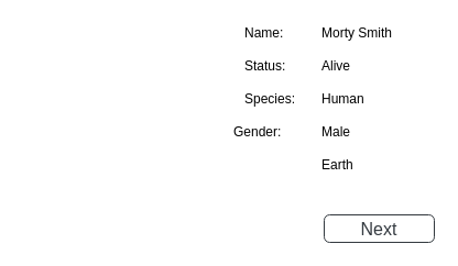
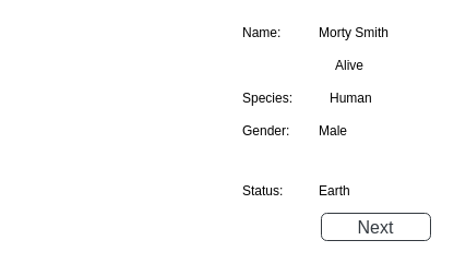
- <mxCell id="5" value="Status:" style="text;html=1;strokeColor=none;fillColor=none;align=left;verticalAlign=middle;whiteSpace=wrap;rounded=0;" vertex="1" parent="1"><mxGeometry x="220" y="50" width="40" height="20" as="geometry" /></mxCell>
+ <mxCell id="5" value="Status:" style="text;html=1;strokeColor=none;fillColor=none;align=left;verticalAlign=middle;whiteSpace=wrap;rounded=0;" vertex="1" parent="1"><mxGeometry x="220" y="165" width="40" height="20" as="geometry" /></mxCell>
- <mxCell id="6" value="Alive" style="text;html=1;strokeColor=none;fillColor=none;align=left;verticalAlign=middle;whiteSpace=wrap;rounded=0;" vertex="1" parent="1"><mxGeometry x="290" y="50" width="100" height="20" as="geometry" /></mxCell>
+ <mxCell id="6" value="Alive" style="text;html=1;strokeColor=none;fillColor=none;align=left;verticalAlign=middle;whiteSpace=wrap;rounded=0;" vertex="1" parent="1"><mxGeometry x="305" y="50" width="100" height="20" as="geometry" /></mxCell>
- <mxCell id="8" value="Human" style="text;html=1;strokeColor=none;fillColor=none;align=left;verticalAlign=middle;whiteSpace=wrap;rounded=0;" vertex="1" parent="1"><mxGeometry x="290" y="80" width="100" height="20" as="geometry" /></mxCell>
+ <mxCell id="8" value="Human" style="text;html=1;strokeColor=none;fillColor=none;align=left;verticalAlign=middle;whiteSpace=wrap;rounded=0;" vertex="1" parent="1"><mxGeometry x="300" y="80" width="100" height="20" as="geometry" /></mxCell>
- <mxCell id="9" value="Gender:" style="text;html=1;strokeColor=none;fillColor=none;align=left;verticalAlign=middle;whiteSpace=wrap;rounded=0;" vertex="1" parent="1"><mxGeometry x="210" y="110" width="50" height="20" as="geometry" /></mxCell>
+ <mxCell id="9" value="Gender:" style="text;html=1;strokeColor=none;fillColor=none;align=left;verticalAlign=middle;whiteSpace=wrap;rounded=0;" vertex="1" parent="1"><mxGeometry x="220" y="110" width="50" height="20" as="geometry" /></mxCell>
- <mxCell id="11" value="Earth&lt;br&gt;" style="text;html=1;strokeColor=none;fillColor=none;align=left;verticalAlign=middle;whiteSpace=wrap;rounded=0;" vertex="1" parent="1"><mxGeometry x="290" y="140" width="100" height="20" as="geometry" /></mxCell>
+ <mxCell id="11" value="Earth&lt;br&gt;" style="text;html=1;strokeColor=none;fillColor=none;align=left;verticalAlign=middle;whiteSpace=wrap;rounded=0;" vertex="1" parent="1"><mxGeometry x="290" y="165" width="100" height="20" as="geometry" /></mxCell>
